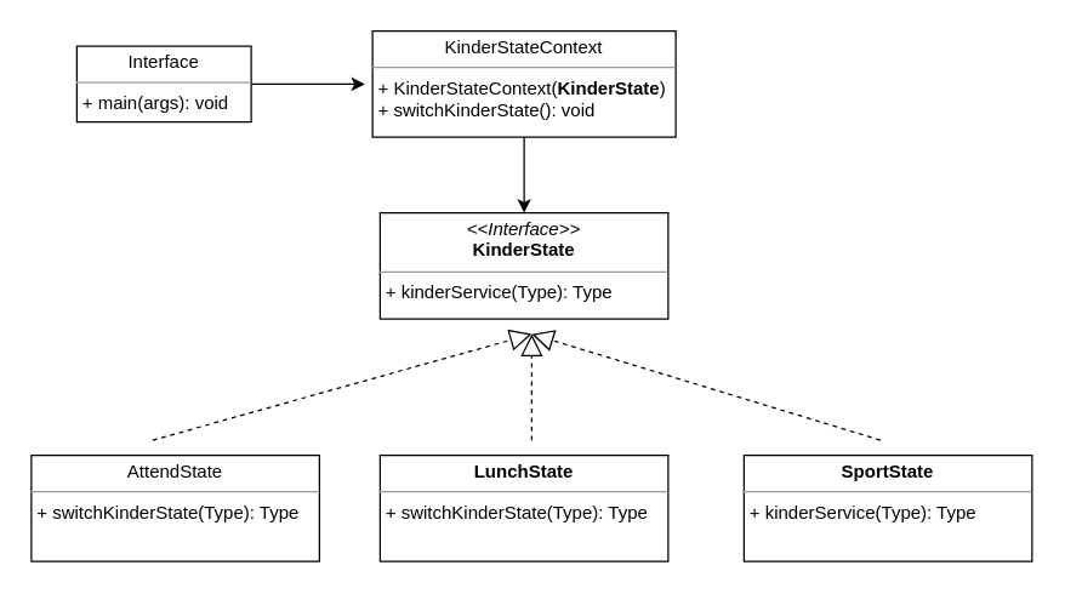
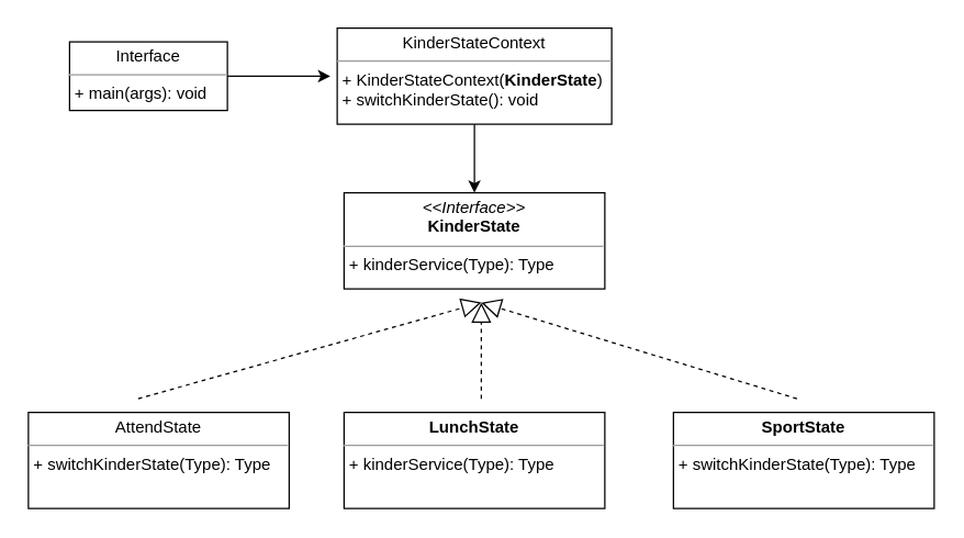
- <mxCell id="4" value="&lt;p style=&quot;margin: 0px ; margin-top: 4px ; text-align: center&quot;&gt;&lt;b&gt;LunchState&lt;/b&gt;&lt;/p&gt;&lt;hr size=&quot;1&quot;&gt;&lt;p style=&quot;margin: 0px ; margin-left: 4px&quot;&gt;+ switchKinderState(Type): Type&lt;br&gt;&lt;/p&gt;" style="verticalAlign=top;align=left;overflow=fill;fontSize=12;fontFamily=Helvetica;html=1;" vertex="1" parent="1"><mxGeometry x="250" y="300" width="190" height="70" as="geometry" /></mxCell>
+ <mxCell id="4" value="&lt;p style=&quot;margin: 0px ; margin-top: 4px ; text-align: center&quot;&gt;&lt;b&gt;LunchState&lt;/b&gt;&lt;/p&gt;&lt;hr size=&quot;1&quot;&gt;&lt;p style=&quot;margin: 0px ; margin-left: 4px&quot;&gt;+ kinderService(Type): Type&lt;br&gt;&lt;/p&gt;" style="verticalAlign=top;align=left;overflow=fill;fontSize=12;fontFamily=Helvetica;html=1;" vertex="1" parent="1"><mxGeometry x="250" y="300" width="190" height="70" as="geometry" /></mxCell>
- <mxCell id="5" value="&lt;p style=&quot;margin: 0px ; margin-top: 4px ; text-align: center&quot;&gt;&lt;b&gt;SportState&lt;/b&gt;&lt;/p&gt;&lt;hr size=&quot;1&quot;&gt;&lt;p style=&quot;margin: 0px ; margin-left: 4px&quot;&gt;+ kinderService(Type): Type&lt;br&gt;&lt;/p&gt;" style="verticalAlign=top;align=left;overflow=fill;fontSize=12;fontFamily=Helvetica;html=1;" vertex="1" parent="1"><mxGeometry x="490" y="300" width="190" height="70" as="geometry" /></mxCell>
+ <mxCell id="5" value="&lt;p style=&quot;margin: 0px ; margin-top: 4px ; text-align: center&quot;&gt;&lt;b&gt;SportState&lt;/b&gt;&lt;/p&gt;&lt;hr size=&quot;1&quot;&gt;&lt;p style=&quot;margin: 0px ; margin-left: 4px&quot;&gt;+ switchKinderState(Type): Type&lt;br&gt;&lt;/p&gt;" style="verticalAlign=top;align=left;overflow=fill;fontSize=12;fontFamily=Helvetica;html=1;" vertex="1" parent="1"><mxGeometry x="490" y="300" width="190" height="70" as="geometry" /></mxCell>
